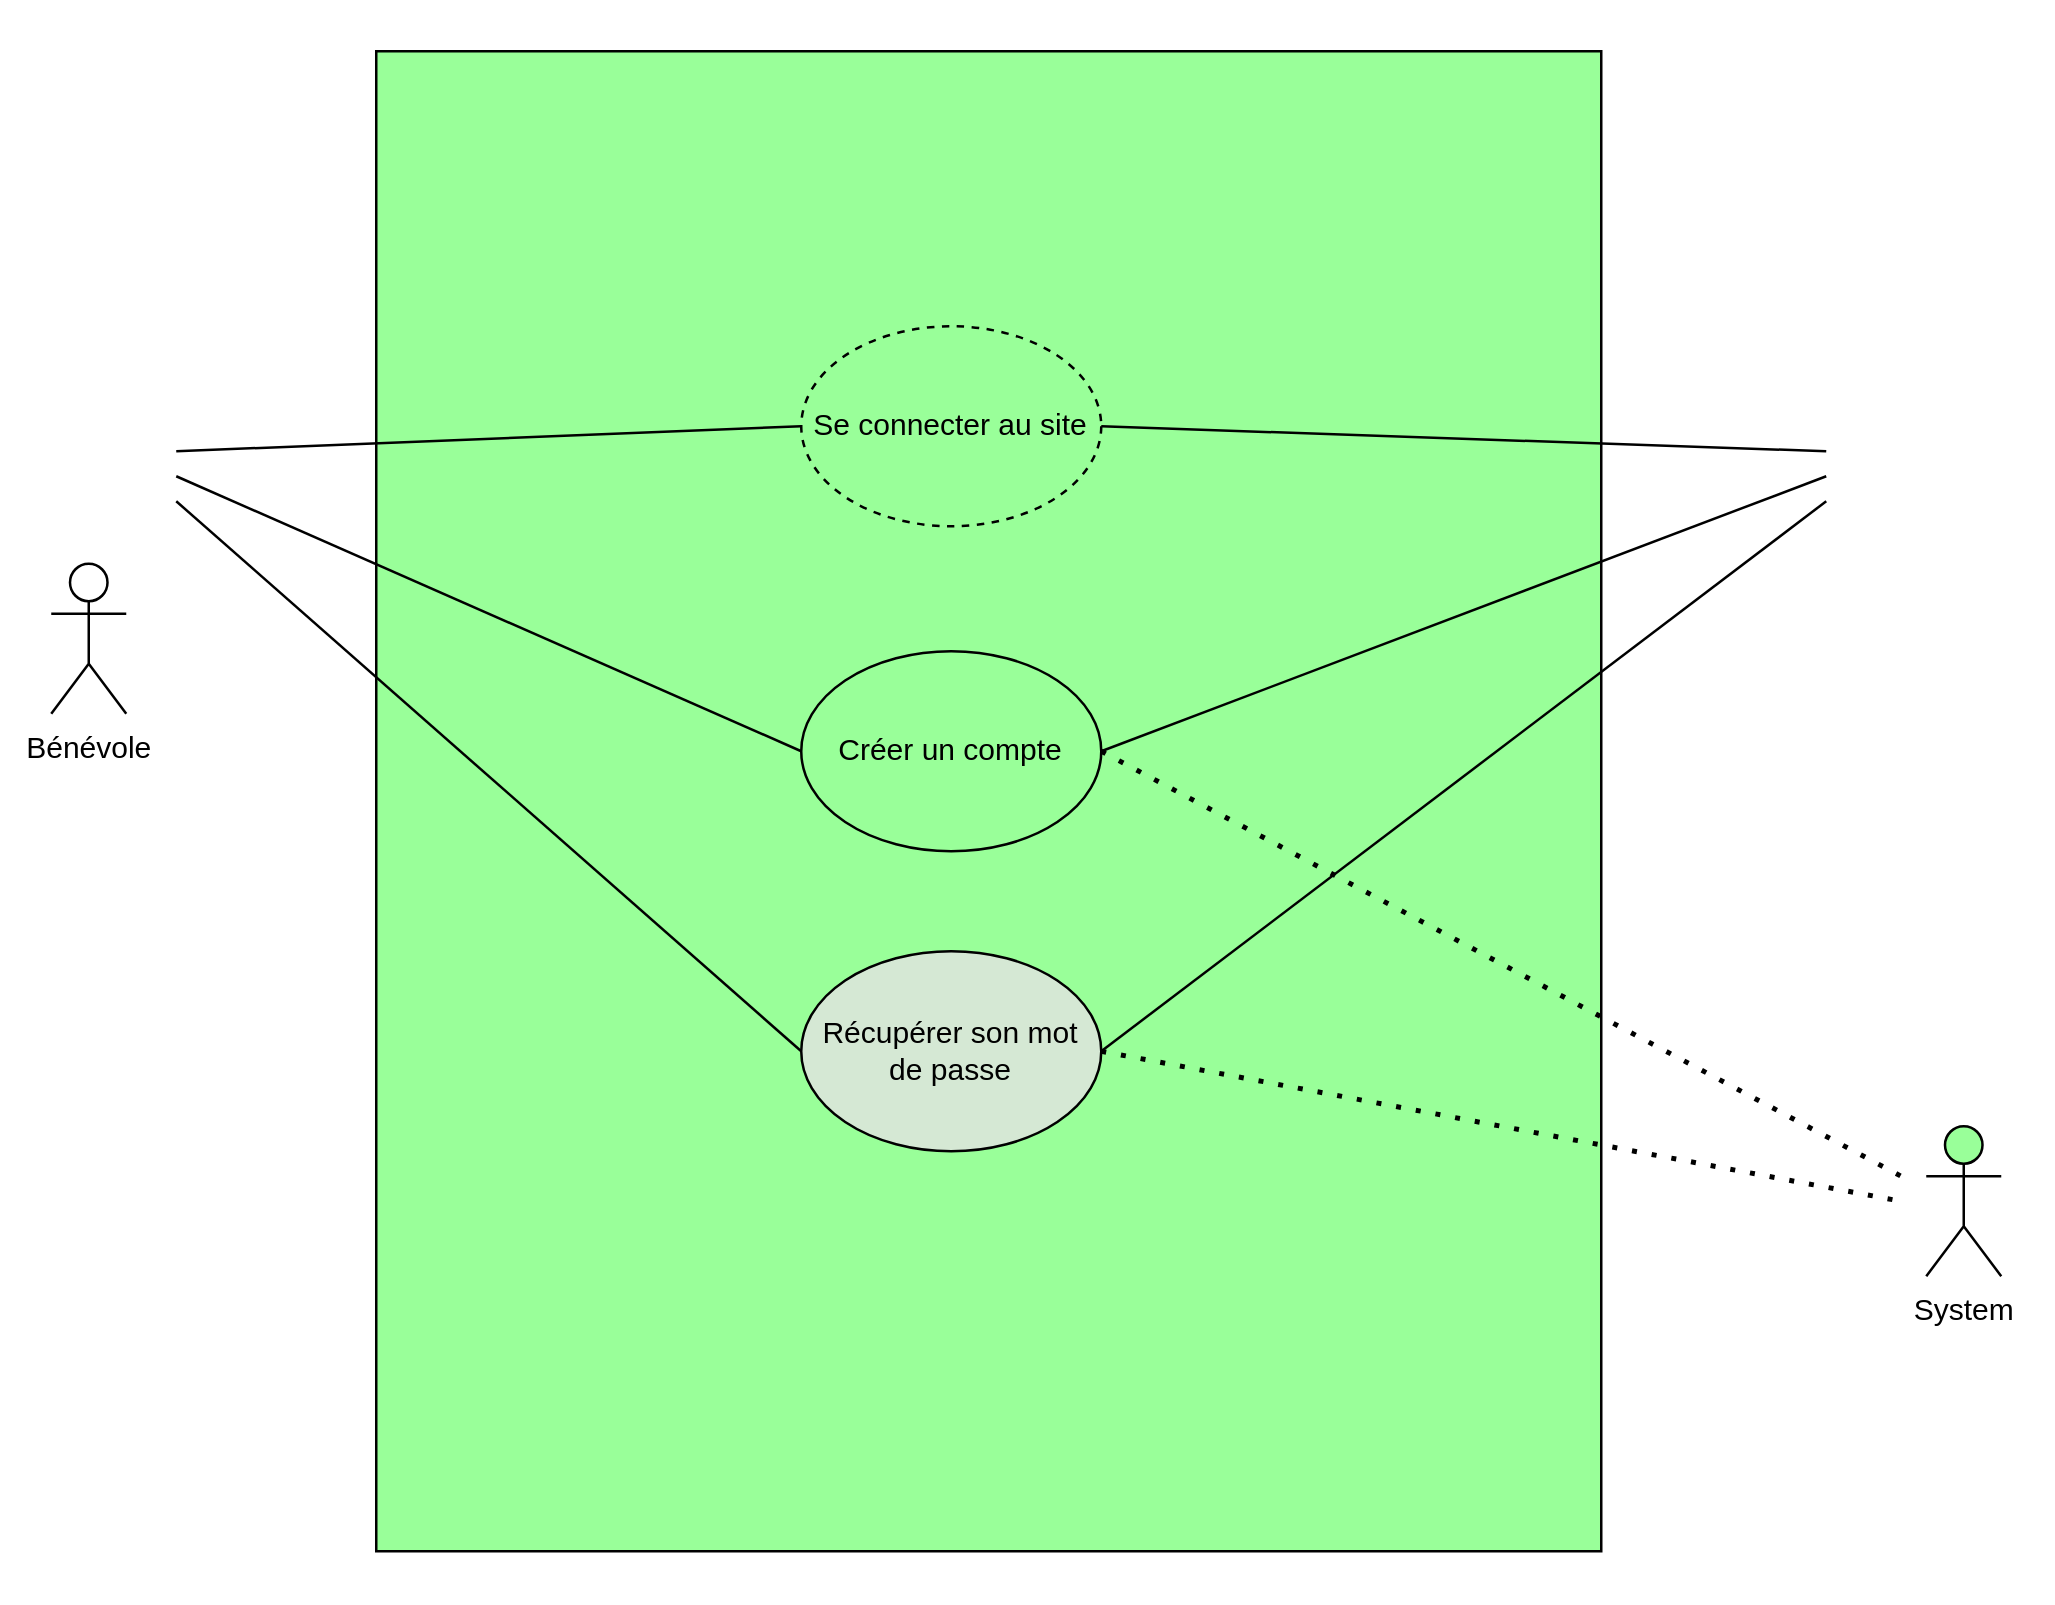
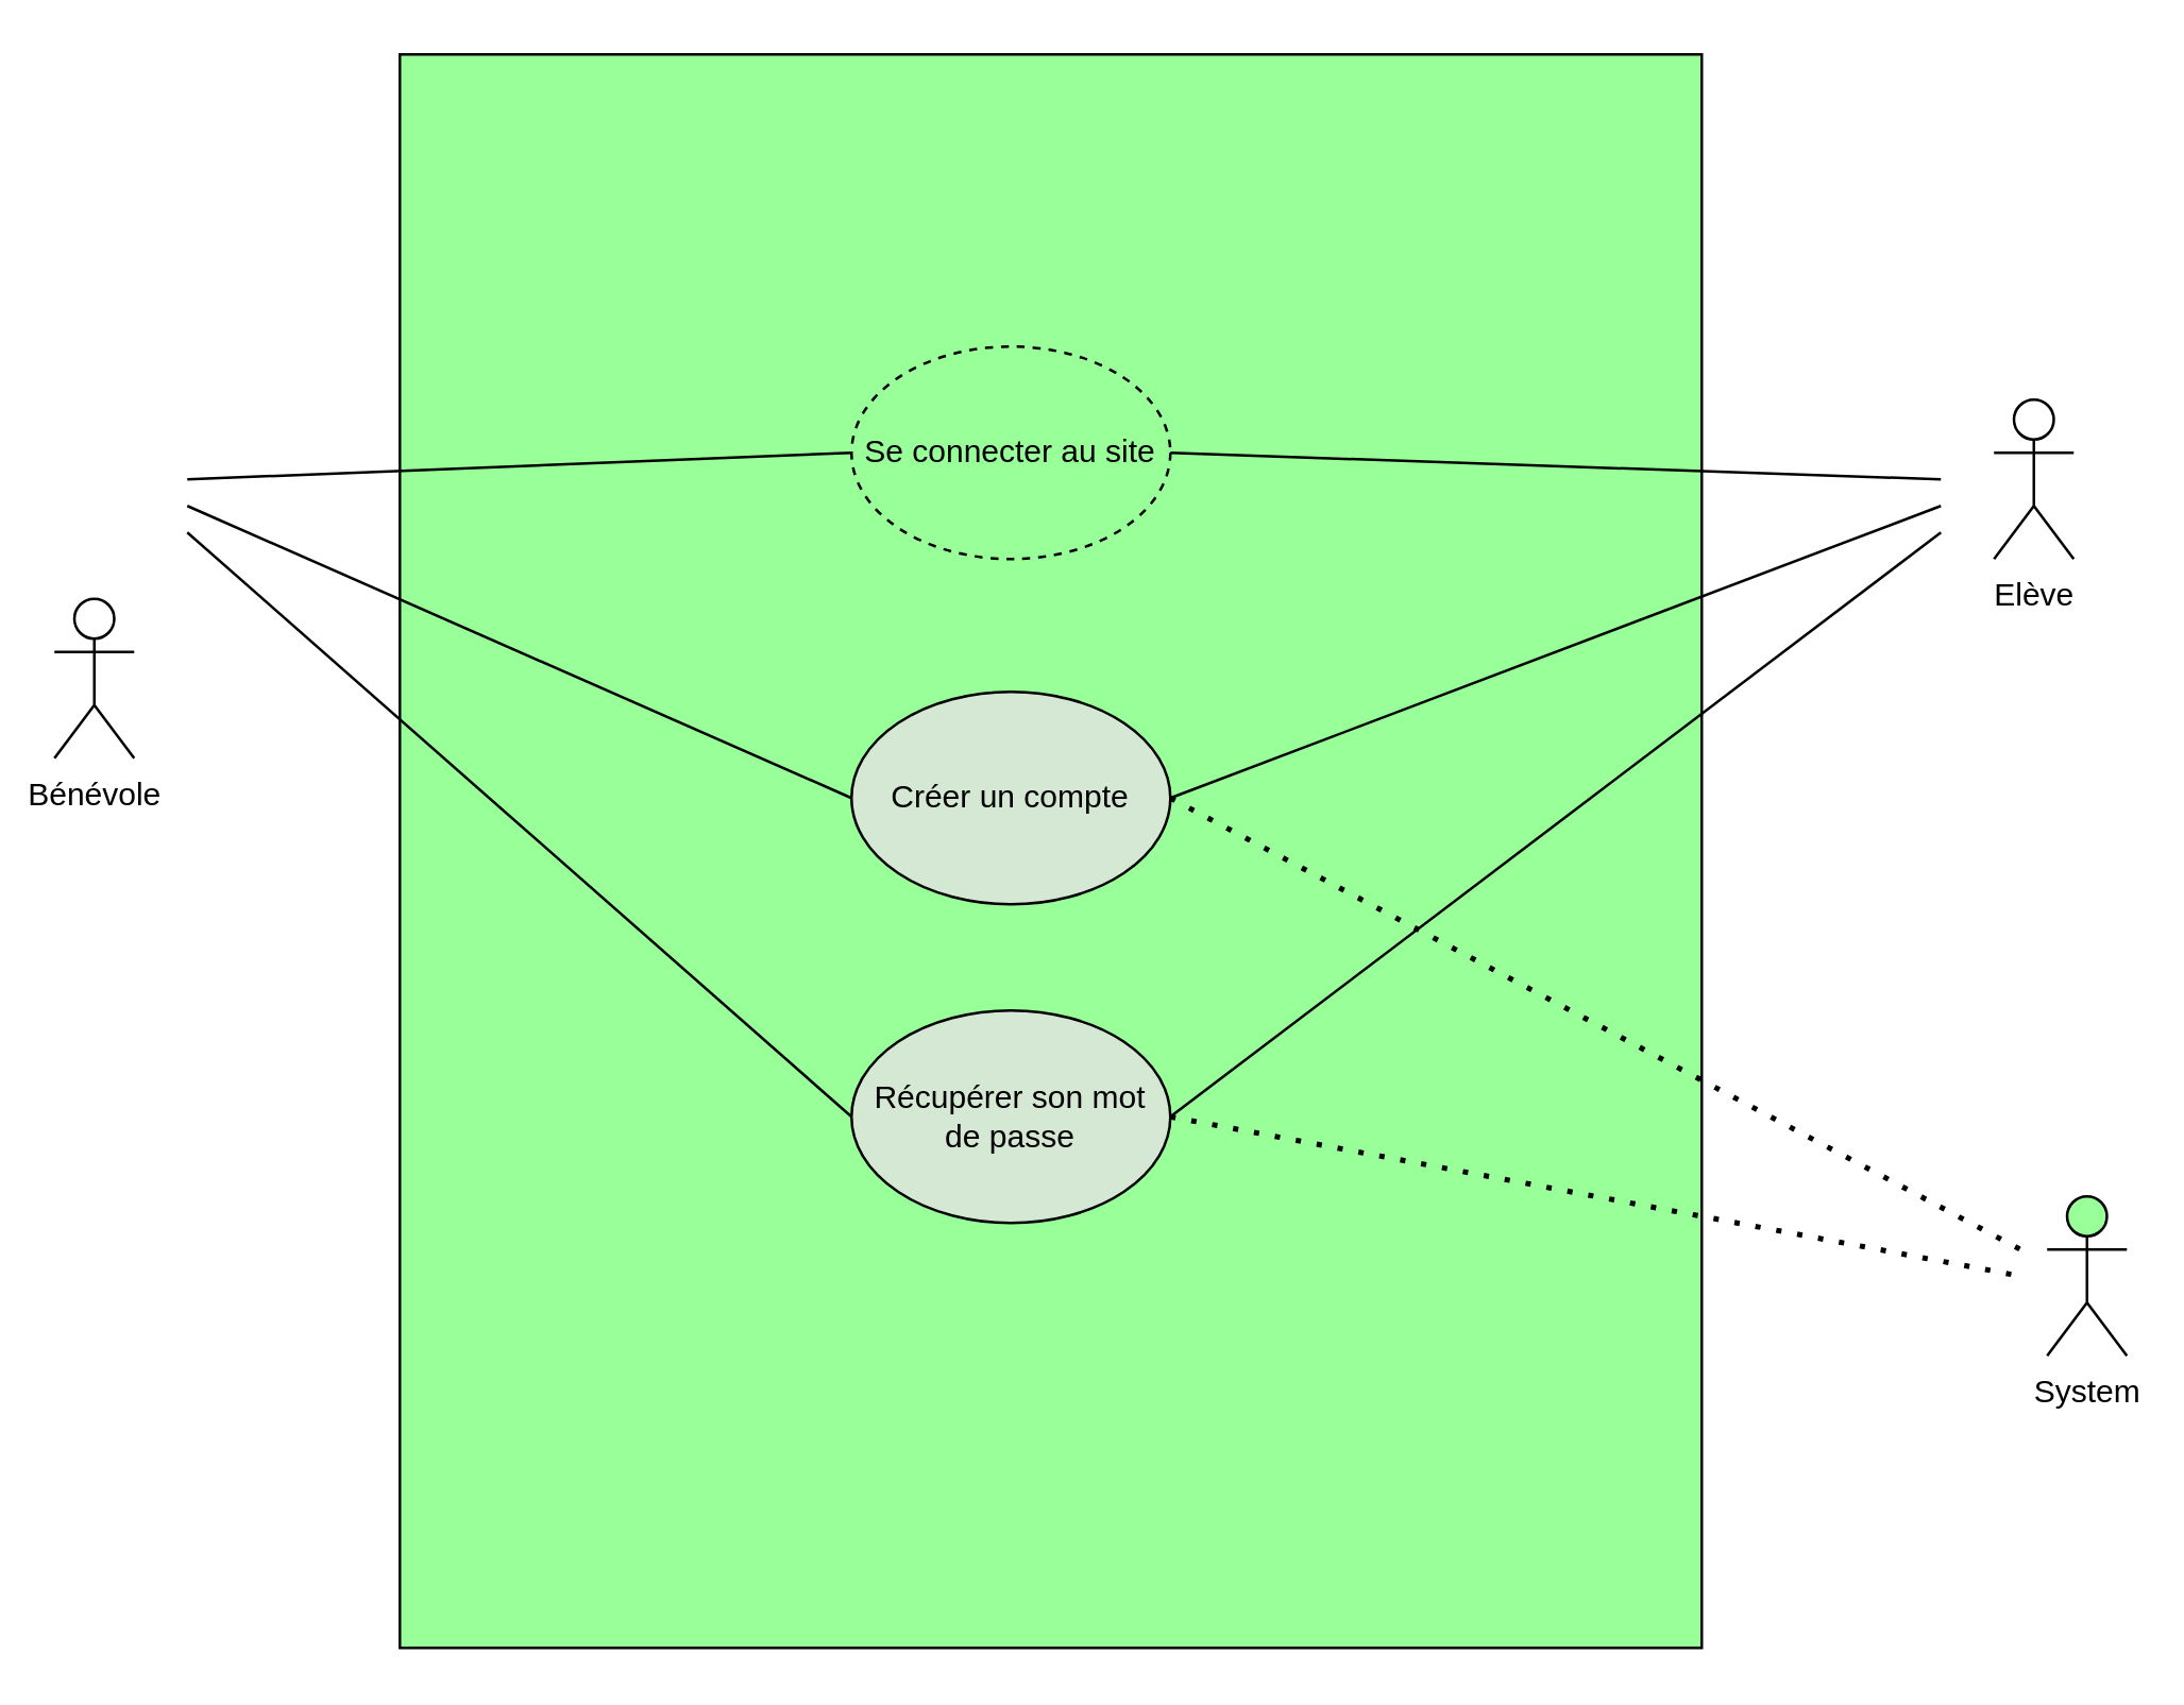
+ <mxCell id="12" value="Elève" style="shape=umlActor;verticalLabelPosition=bottom;verticalAlign=top;html=1;outlineConnect=0;" parent="1" vertex="1"><mxGeometry x="750" y="150" width="30" height="60" as="geometry" /></mxCell>
- <mxCell id="5" value="Créer un compte" style="ellipse;whiteSpace=wrap;html=1;fillColor=#99FF99;" parent="1" vertex="1"><mxGeometry x="320" y="260" width="120" height="80" as="geometry" /></mxCell>
+ <mxCell id="5" value="Créer un compte" style="ellipse;whiteSpace=wrap;html=1;fillColor=#d5e8d4;" parent="1" vertex="1"><mxGeometry x="320" y="260" width="120" height="80" as="geometry" /></mxCell>
